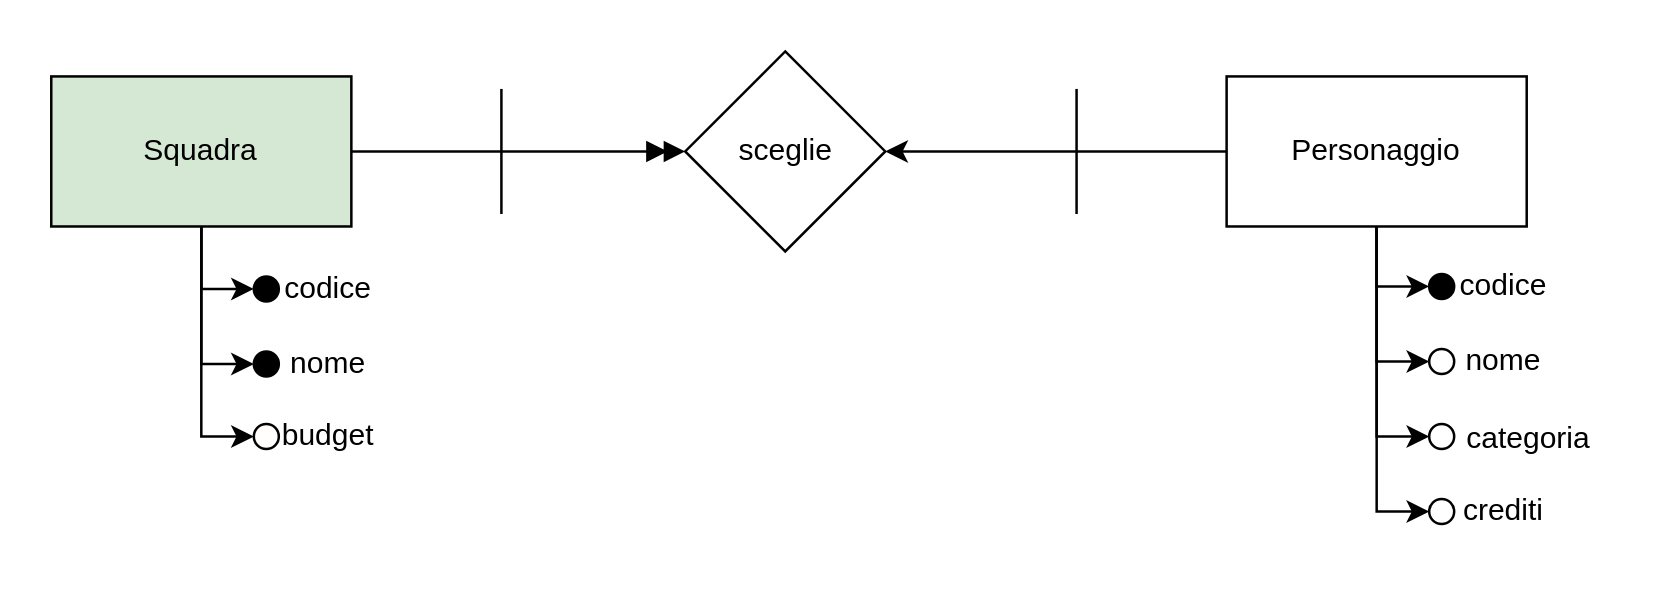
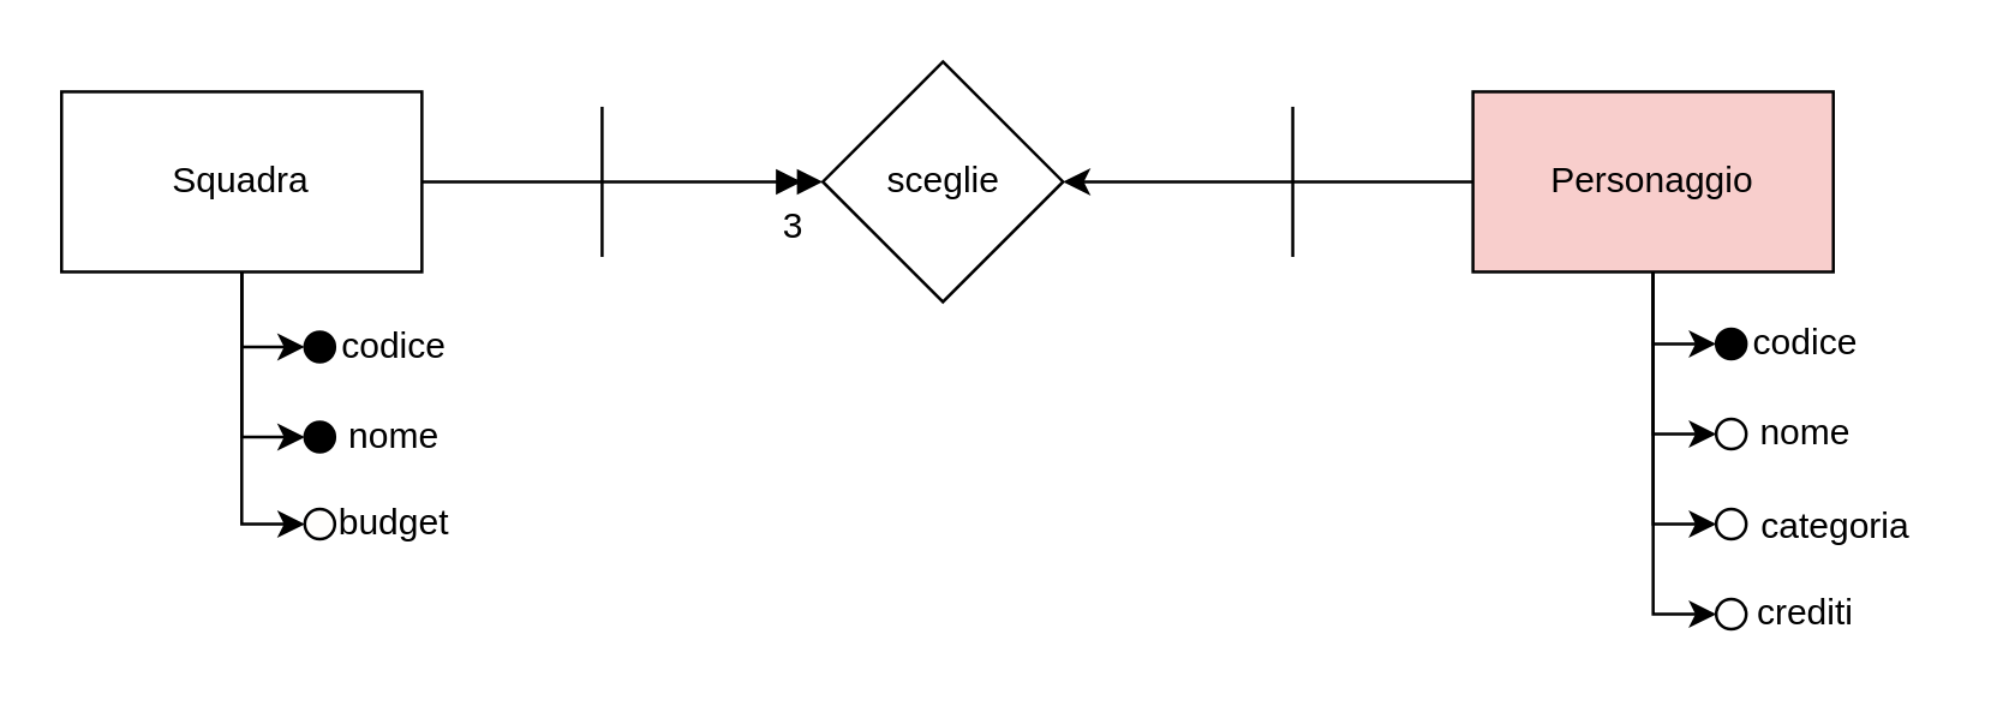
- <mxCell id="6" value="Squadra" style="rounded=0;whiteSpace=wrap;html=1;fillColor=#d5e8d4;" parent="1" vertex="1"><mxGeometry x="20" y="30" width="120" height="60" as="geometry" /></mxCell>
+ <mxCell id="6" value="Squadra" style="rounded=0;whiteSpace=wrap;html=1;" parent="1" vertex="1"><mxGeometry x="20" y="30" width="120" height="60" as="geometry" /></mxCell>
- <mxCell id="12" value="Personaggio" style="rounded=0;whiteSpace=wrap;html=1;" parent="1" vertex="1"><mxGeometry x="490" y="30" width="120" height="60" as="geometry" /></mxCell>
+ <mxCell id="12" value="Personaggio" style="rounded=0;whiteSpace=wrap;html=1;fillColor=#f8cecc;" parent="1" vertex="1"><mxGeometry x="490" y="30" width="120" height="60" as="geometry" /></mxCell>
+ <mxCell id="15" value="3" style="text;html=1;align=center;verticalAlign=middle;whiteSpace=wrap;rounded=0;" parent="1" vertex="1"><mxGeometry x="253.5" y="60" width="20" height="30" as="geometry" /></mxCell>
